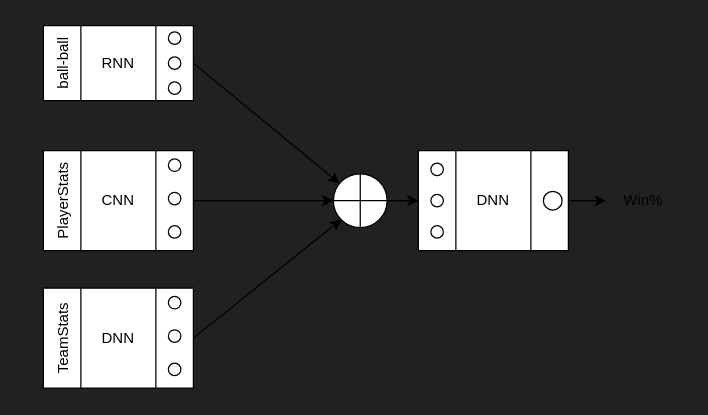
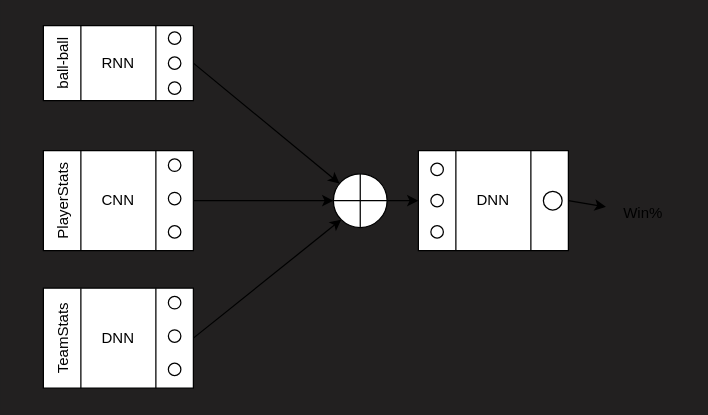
- <mxCell id="37" value="Win%" style="text;html=1;strokeColor=none;fillColor=none;align=center;verticalAlign=middle;whiteSpace=wrap;rounded=0;" parent="1" vertex="1"><mxGeometry x="484" y="142.58" width="60" height="34.83" as="geometry" /></mxCell>
+ <mxCell id="37" value="Win%" style="text;html=1;strokeColor=none;fillColor=none;align=center;verticalAlign=middle;whiteSpace=wrap;rounded=0;" parent="1" vertex="1"><mxGeometry x="484" y="152.58" width="60" height="34.83" as="geometry" /></mxCell>
